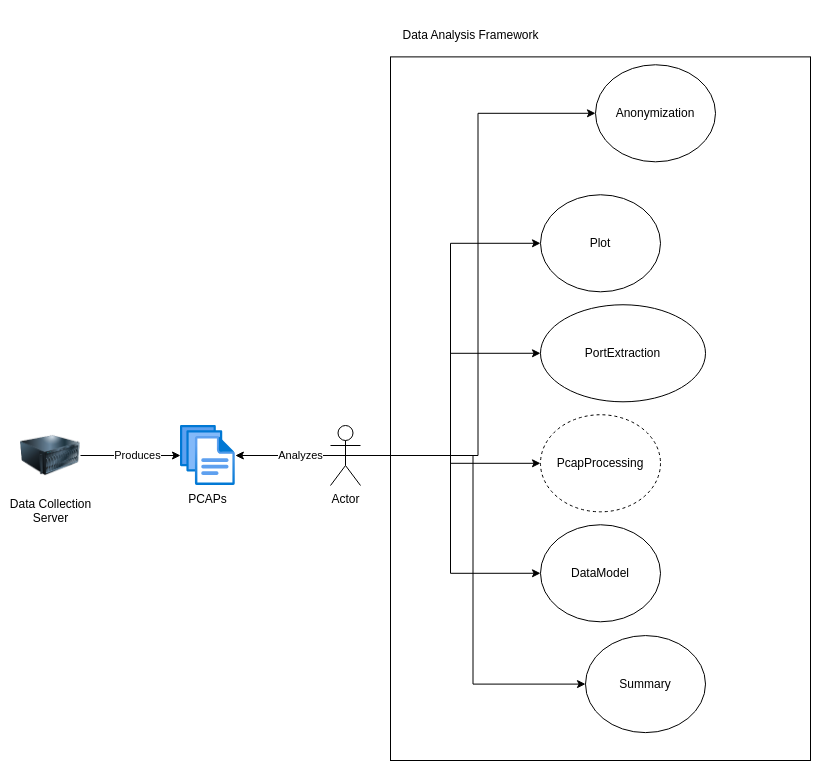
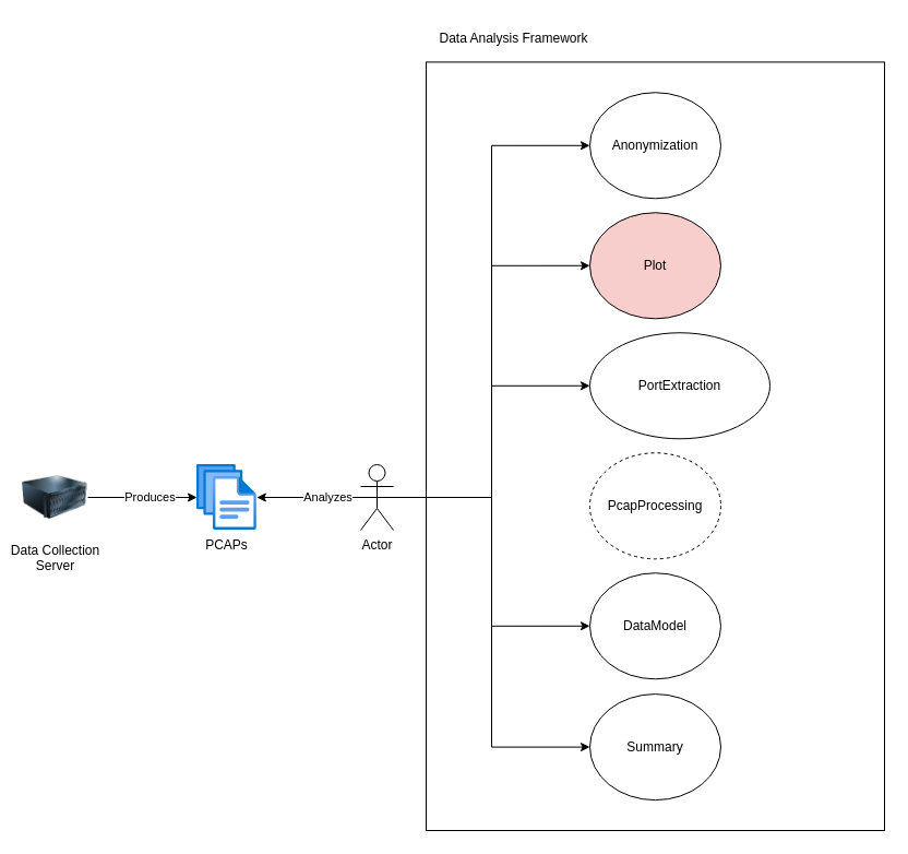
- <mxCell id="16" value="Anonymization" style="ellipse;whiteSpace=wrap;html=1;" vertex="1" parent="13"><mxGeometry x="205" y="44.265" width="120" height="97.049" as="geometry" /></mxCell>
+ <mxCell id="16" value="Anonymization" style="ellipse;whiteSpace=wrap;html=1;" vertex="1" parent="13"><mxGeometry x="150" y="64.265" width="120" height="97.049" as="geometry" /></mxCell>
- <mxCell id="21" value="Plot" style="ellipse;whiteSpace=wrap;html=1;" vertex="1" parent="13"><mxGeometry x="150" y="174.265" width="120" height="97.049" as="geometry" /></mxCell>
+ <mxCell id="21" value="Plot" style="ellipse;whiteSpace=wrap;html=1;fillColor=#f8cecc;" vertex="1" parent="13"><mxGeometry x="150" y="174.265" width="120" height="97.049" as="geometry" /></mxCell>
- <mxCell id="5" style="edgeStyle=orthogonalEdgeStyle;rounded=0;orthogonalLoop=1;jettySize=auto;html=1;exitX=0.5;exitY=0.5;exitDx=0;exitDy=0;exitPerimeter=0;" edge="1" parent="1" source="8" target="19"><mxGeometry relative="1" as="geometry" /></mxCell>
- <mxCell id="17" value="Summary" style="ellipse;whiteSpace=wrap;html=1;" vertex="1" parent="13"><mxGeometry x="195" y="615.08" width="120" height="97.049" as="geometry" /></mxCell>
+ <mxCell id="17" value="Summary" style="ellipse;whiteSpace=wrap;html=1;" vertex="1" parent="13"><mxGeometry x="150" y="615.08" width="120" height="97.049" as="geometry" /></mxCell>
